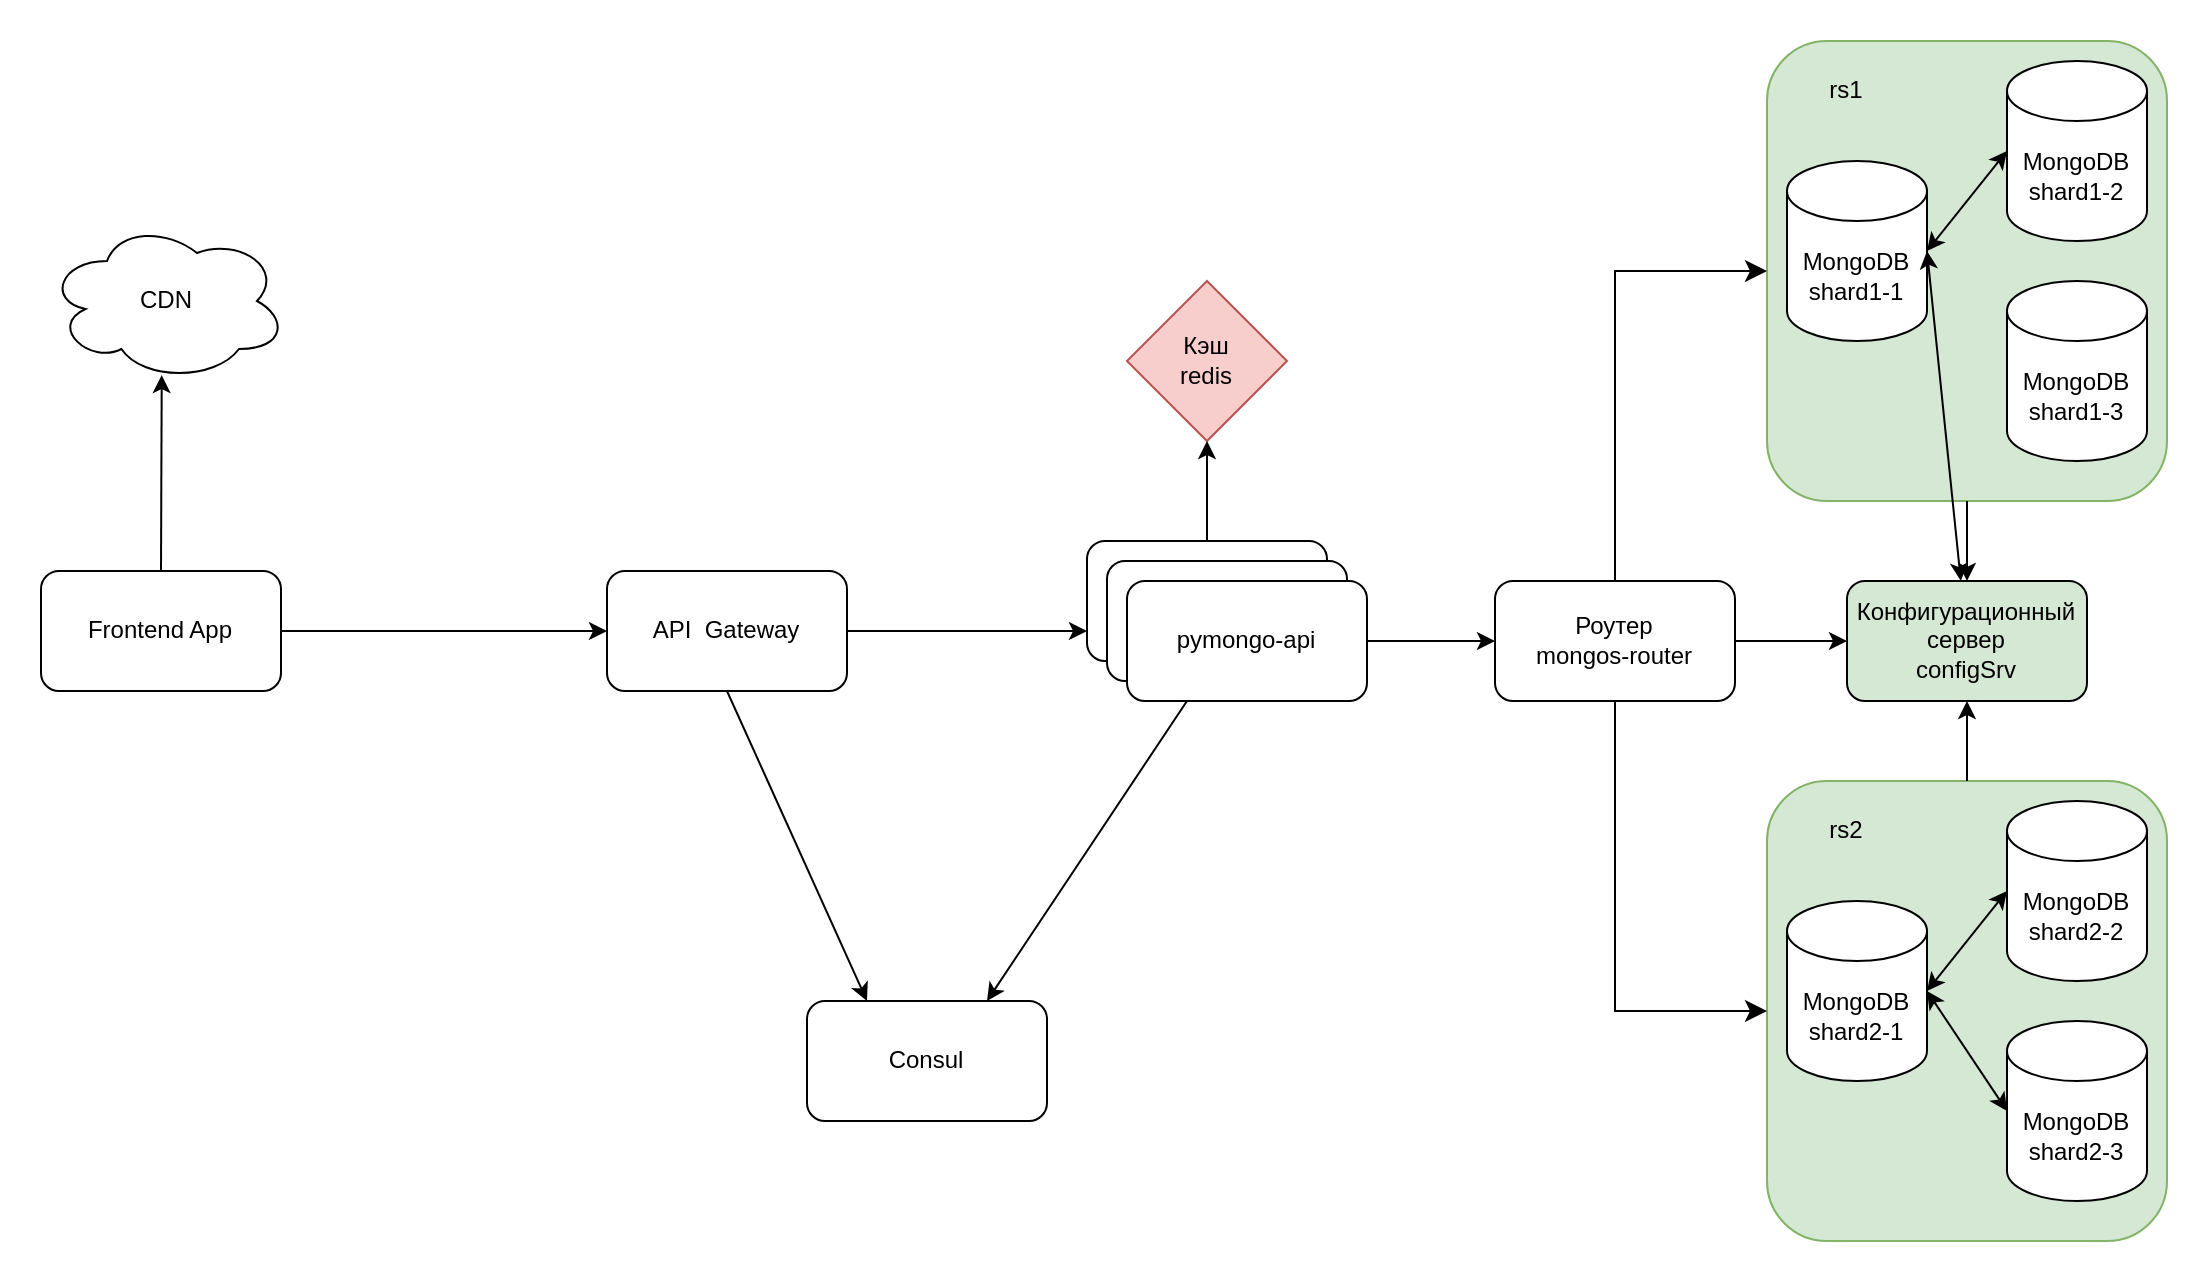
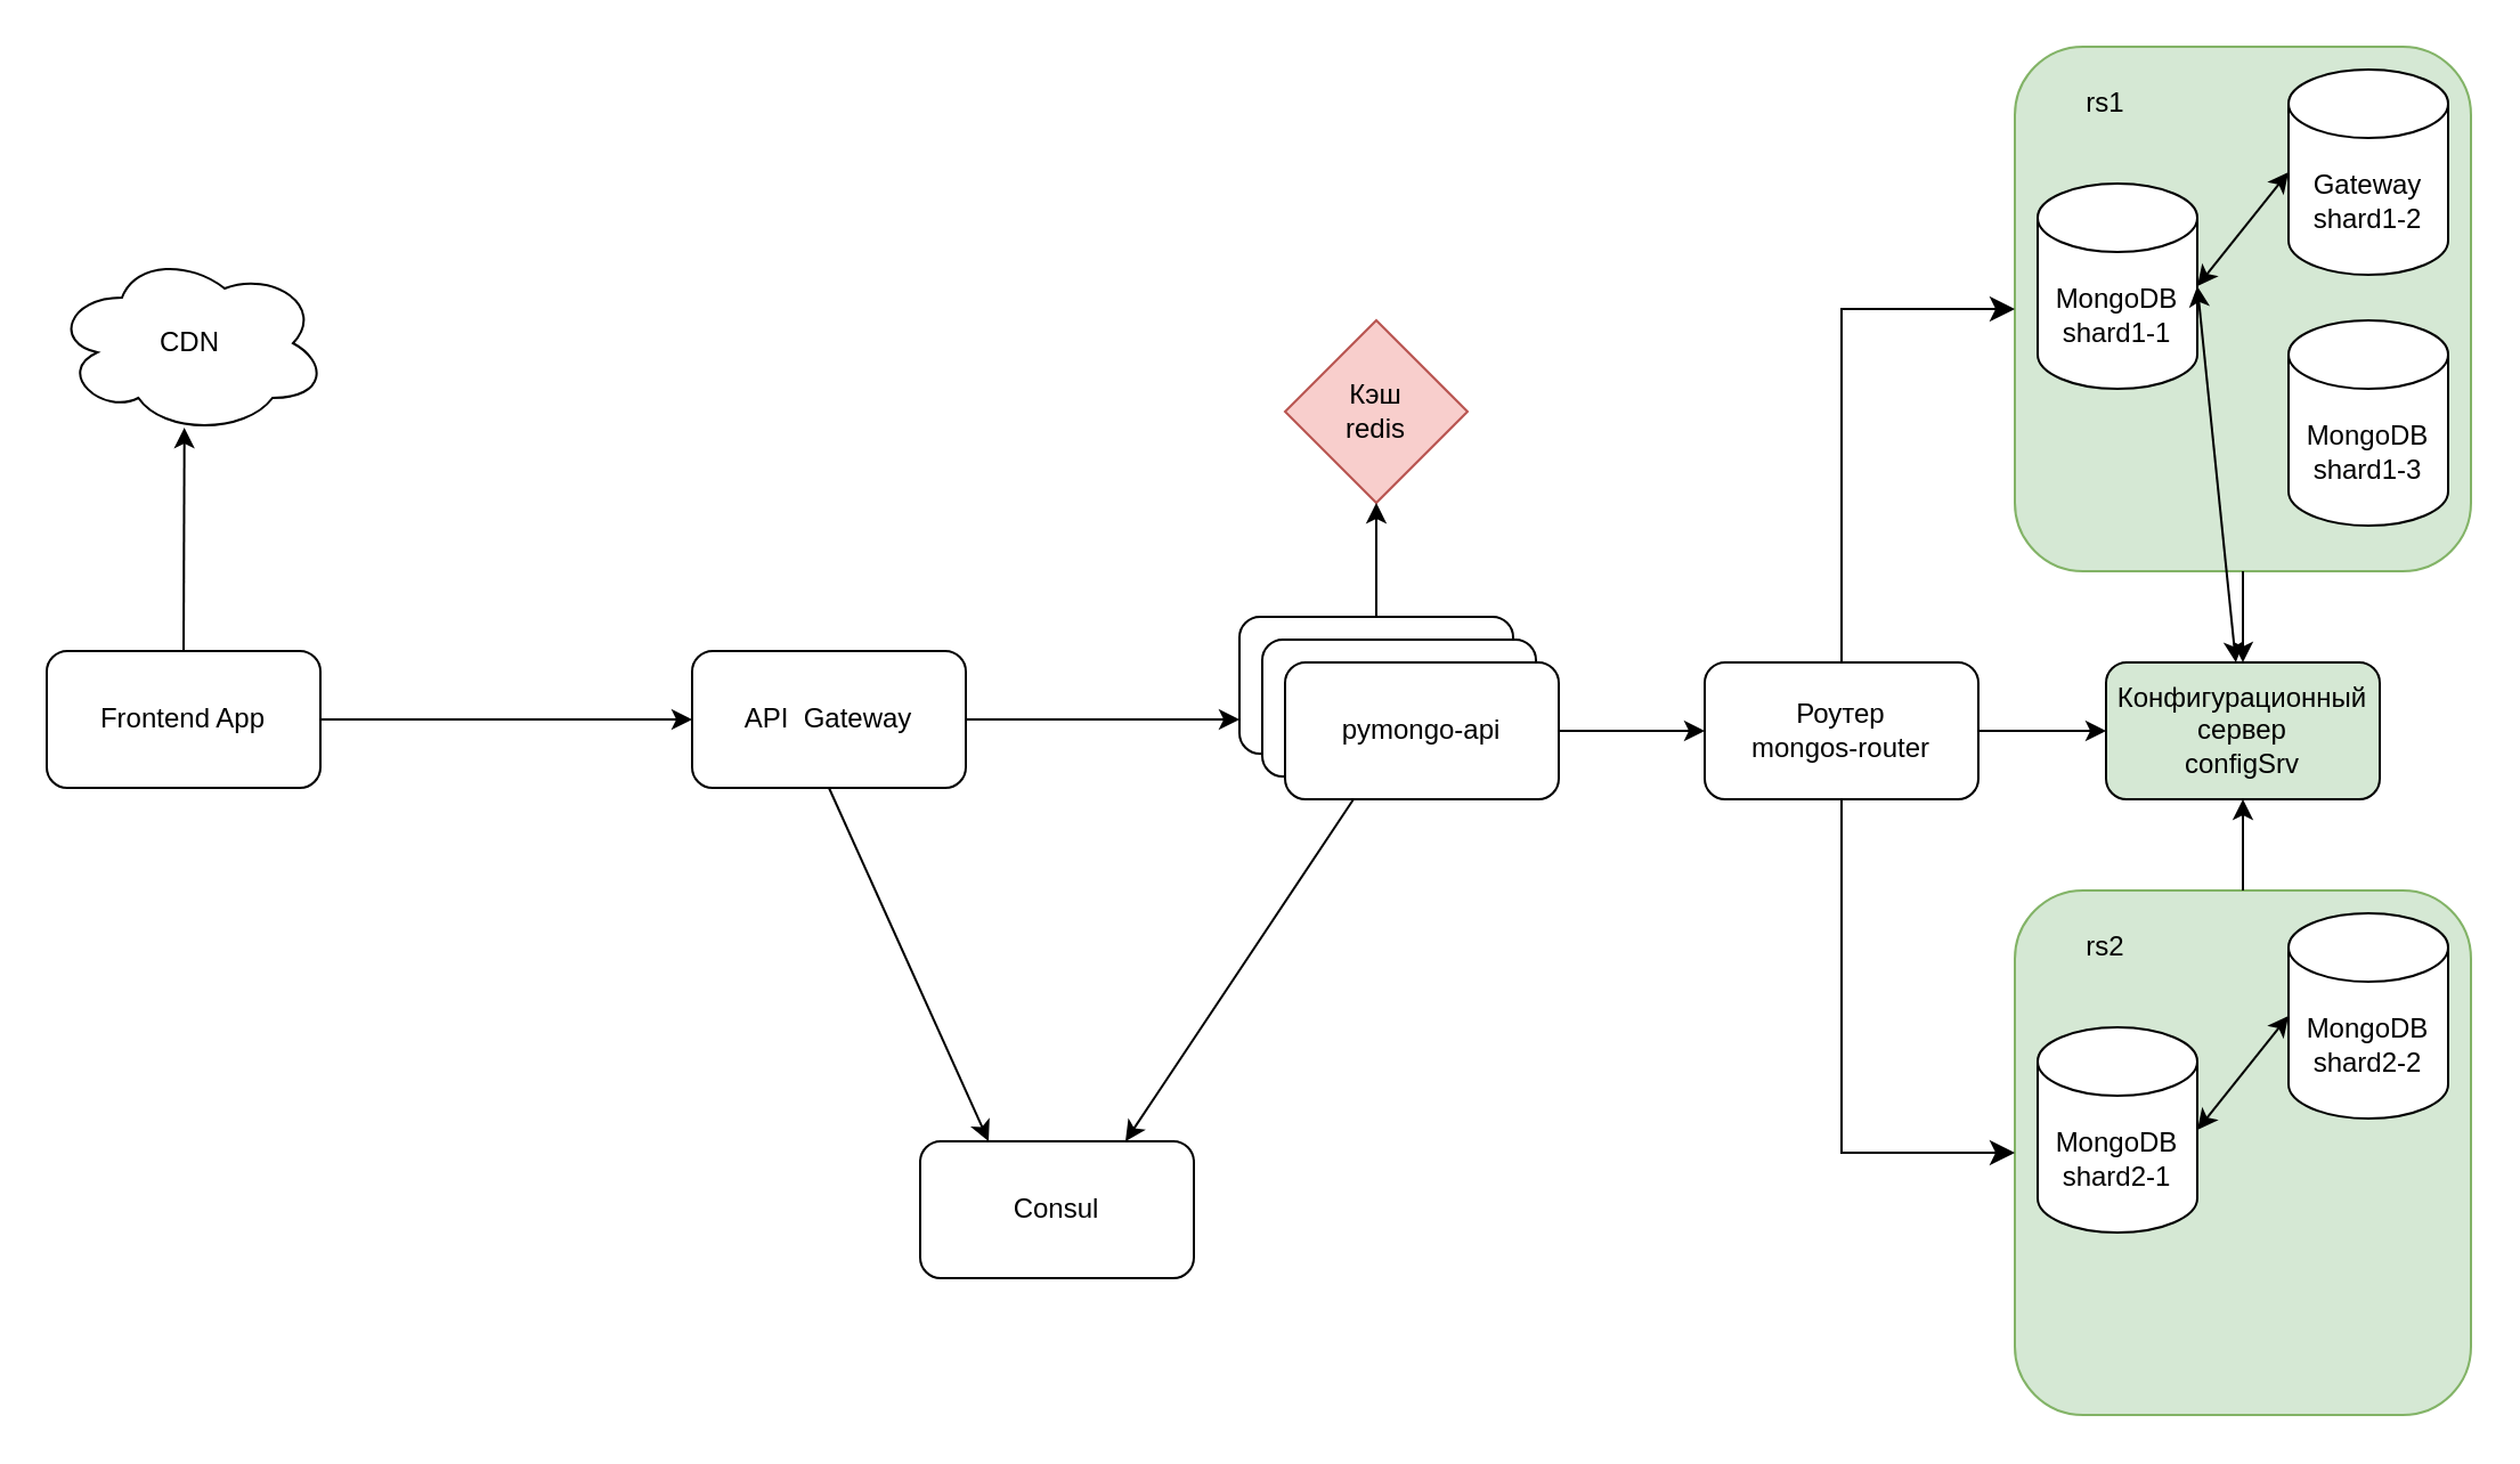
- <mxCell id="10" value="MongoDB&lt;br&gt;shard1-2" style="shape=cylinder3;whiteSpace=wrap;html=1;boundedLbl=1;backgroundOutline=1;size=15;" parent="1" vertex="1"><mxGeometry x="1003" y="30" width="70" height="90" as="geometry" /></mxCell>
+ <mxCell id="10" value="Gateway&lt;br&gt;shard1-2" style="shape=cylinder3;whiteSpace=wrap;html=1;boundedLbl=1;backgroundOutline=1;size=15;" parent="1" vertex="1"><mxGeometry x="1003" y="30" width="70" height="90" as="geometry" /></mxCell>
- <mxCell id="19" value="" style="endArrow=classic;startArrow=classic;html=1;rounded=0;entryX=0;entryY=0.5;entryDx=0;entryDy=0;entryPerimeter=0;exitX=1;exitY=0.5;exitDx=0;exitDy=0;exitPerimeter=0;" parent="1" source="15" target="17" edge="1"><mxGeometry width="50" height="50" relative="1" as="geometry"><mxPoint x="763" y="680" as="sourcePoint" /><mxPoint x="813" y="630" as="targetPoint" /></mxGeometry></mxCell>
- <mxCell id="17" value="MongoDB&lt;br&gt;shard2-3" style="shape=cylinder3;whiteSpace=wrap;html=1;boundedLbl=1;backgroundOutline=1;size=15;" parent="1" vertex="1"><mxGeometry x="1003" y="510" width="70" height="90" as="geometry" /></mxCell>
